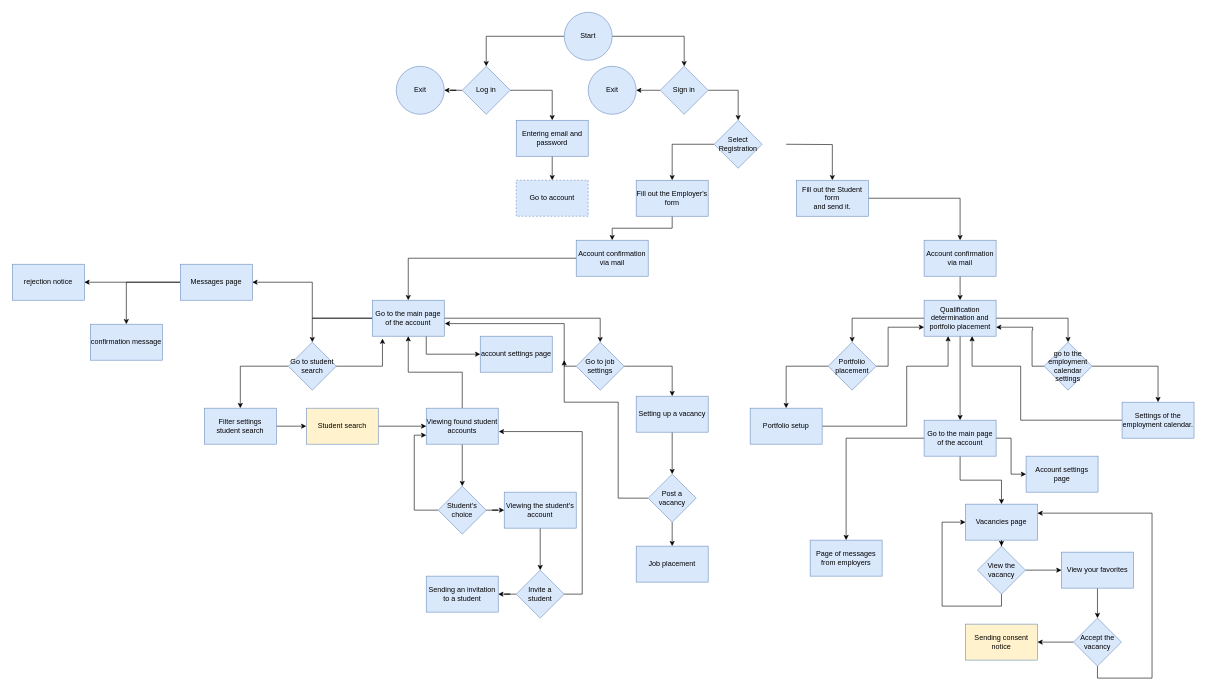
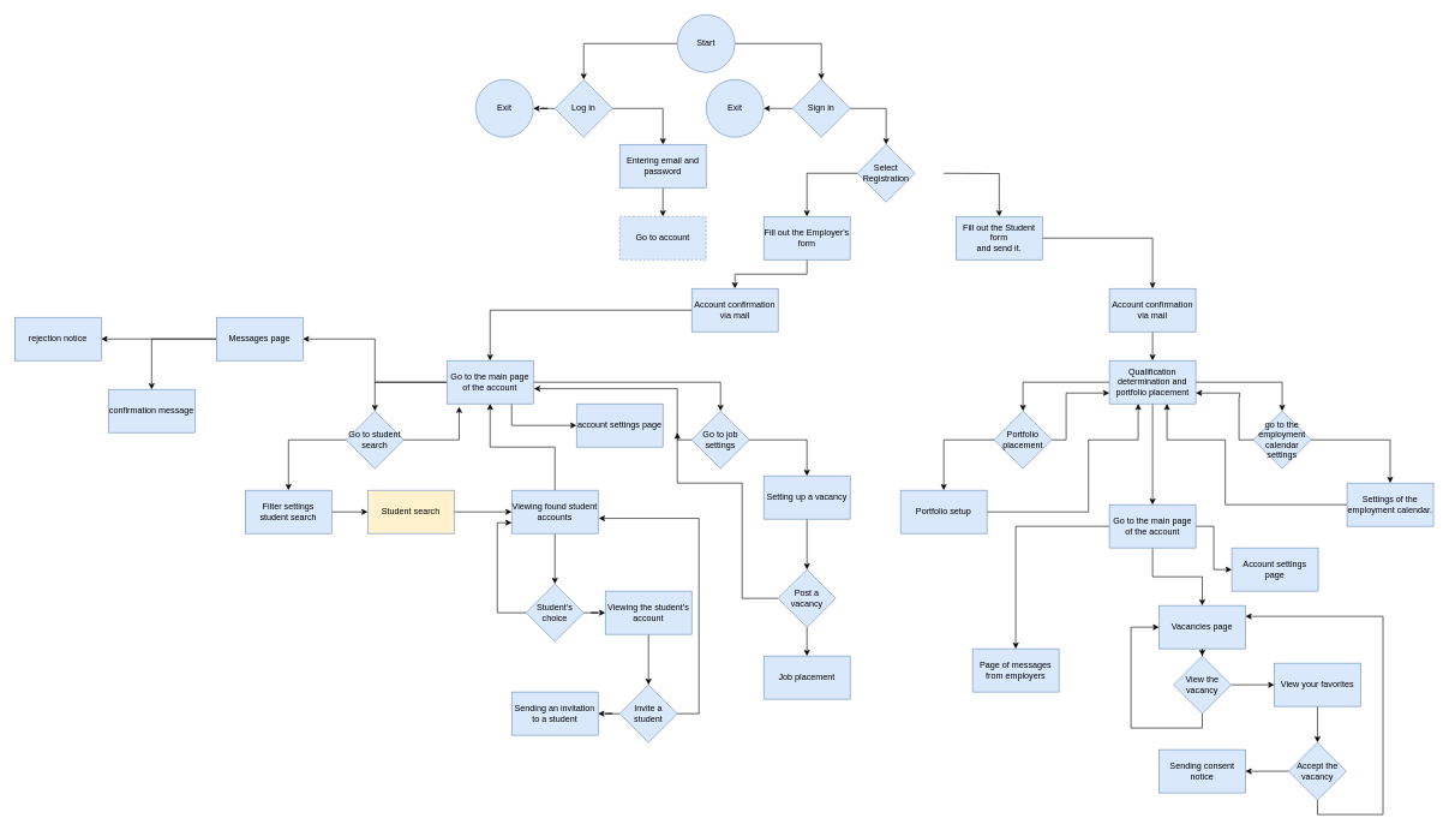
- <mxCell id="51" value="Sending consent notice" style="whiteSpace=wrap;html=1;fillColor=#fff2cc;strokeColor=#6c8ebf;" parent="1" vertex="1"><mxGeometry x="1609" y="1040" width="120" height="60" as="geometry" /></mxCell>
+ <mxCell id="51" value="Sending consent notice" style="whiteSpace=wrap;html=1;fillColor=#dae8fc;strokeColor=#6c8ebf;" parent="1" vertex="1"><mxGeometry x="1609" y="1040" width="120" height="60" as="geometry" /></mxCell>
